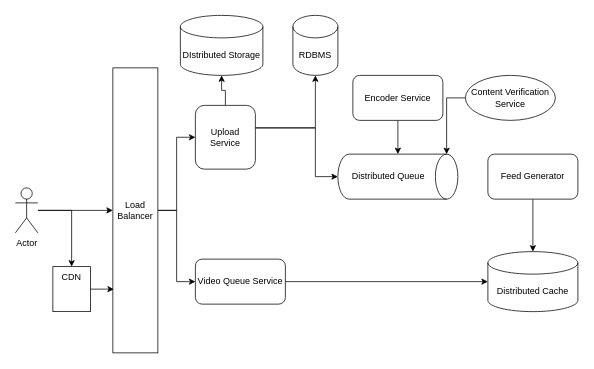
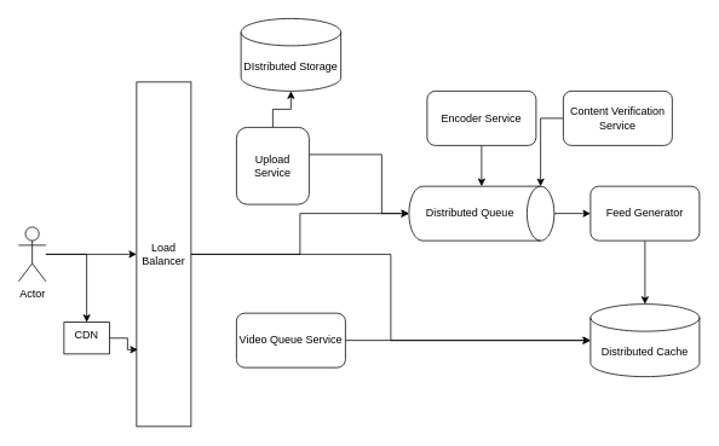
- <mxCell id="13" value="DIstributed Storage" style="shape=cylinder3;whiteSpace=wrap;html=1;boundedLbl=1;backgroundOutline=1;size=15;" vertex="1" parent="1"><mxGeometry x="240" y="20" width="110" height="80" as="geometry" /></mxCell>
+ <mxCell id="13" value="DIstributed Storage" style="shape=cylinder3;whiteSpace=wrap;html=1;boundedLbl=1;backgroundOutline=1;size=15;" vertex="1" parent="1"><mxGeometry x="265" y="20" width="110" height="80" as="geometry" /></mxCell>
- <mxCell id="12" value="RDBMS" style="shape=cylinder3;whiteSpace=wrap;html=1;boundedLbl=1;backgroundOutline=1;size=15;" vertex="1" parent="1"><mxGeometry x="390" y="20" width="60" height="80" as="geometry" /></mxCell>
- <mxCell id="24" value="Content Verification Service" style="ellipse;whiteSpace=wrap;html=1;" vertex="1" parent="1"><mxGeometry x="620" y="100" width="120" height="60" as="geometry" /></mxCell>
+ <mxCell id="24" value="Content Verification Service" style="rounded=1;whiteSpace=wrap;html=1;" vertex="1" parent="1"><mxGeometry x="620" y="100" width="120" height="60" as="geometry" /></mxCell>
- <mxCell id="8" value="" style="edgeStyle=orthogonalEdgeStyle;rounded=0;orthogonalLoop=1;jettySize=auto;html=1;" edge="1" parent="1" source="11" target="12"><mxGeometry relative="1" as="geometry"><Array as="points"><mxPoint x="420" y="170" /></Array></mxGeometry></mxCell>
- <mxCell id="5" style="edgeStyle=orthogonalEdgeStyle;rounded=0;orthogonalLoop=1;jettySize=auto;html=1;entryX=0;entryY=0.5;entryDx=0;entryDy=0;" edge="1" parent="1" source="7" target="11"><mxGeometry relative="1" as="geometry" /></mxCell>
+ <mxCell id="5" style="edgeStyle=orthogonalEdgeStyle;rounded=0;orthogonalLoop=1;jettySize=auto;html=1;" edge="1" parent="1" source="7" target="18"><mxGeometry relative="1" as="geometry" /></mxCell>
+ <mxCell id="14" value="" style="edgeStyle=orthogonalEdgeStyle;rounded=0;orthogonalLoop=1;jettySize=auto;html=1;" edge="1" parent="1" source="15" target="20"><mxGeometry relative="1" as="geometry" /></mxCell>
- <mxCell id="6" style="edgeStyle=orthogonalEdgeStyle;rounded=0;orthogonalLoop=1;jettySize=auto;html=1;" edge="1" parent="1" source="7" target="17"><mxGeometry relative="1" as="geometry" /></mxCell>
+ <mxCell id="6" style="edgeStyle=orthogonalEdgeStyle;rounded=0;orthogonalLoop=1;jettySize=auto;html=1;" edge="1" parent="1" source="7" target="15"><mxGeometry relative="1" as="geometry" /></mxCell>
- <mxCell id="26" value="CDN&lt;br&gt;" style="whiteSpace=wrap;html=1;verticalAlign=top;direction=south;" vertex="1" parent="1"><mxGeometry x="70" y="355" width="50" height="60" as="geometry" /></mxCell>
+ <mxCell id="26" value="CDN&lt;br&gt;" style="whiteSpace=wrap;html=1;verticalAlign=top;direction=south;" vertex="1" parent="1"><mxGeometry x="70" y="355" width="50" height="35" as="geometry" /></mxCell>
